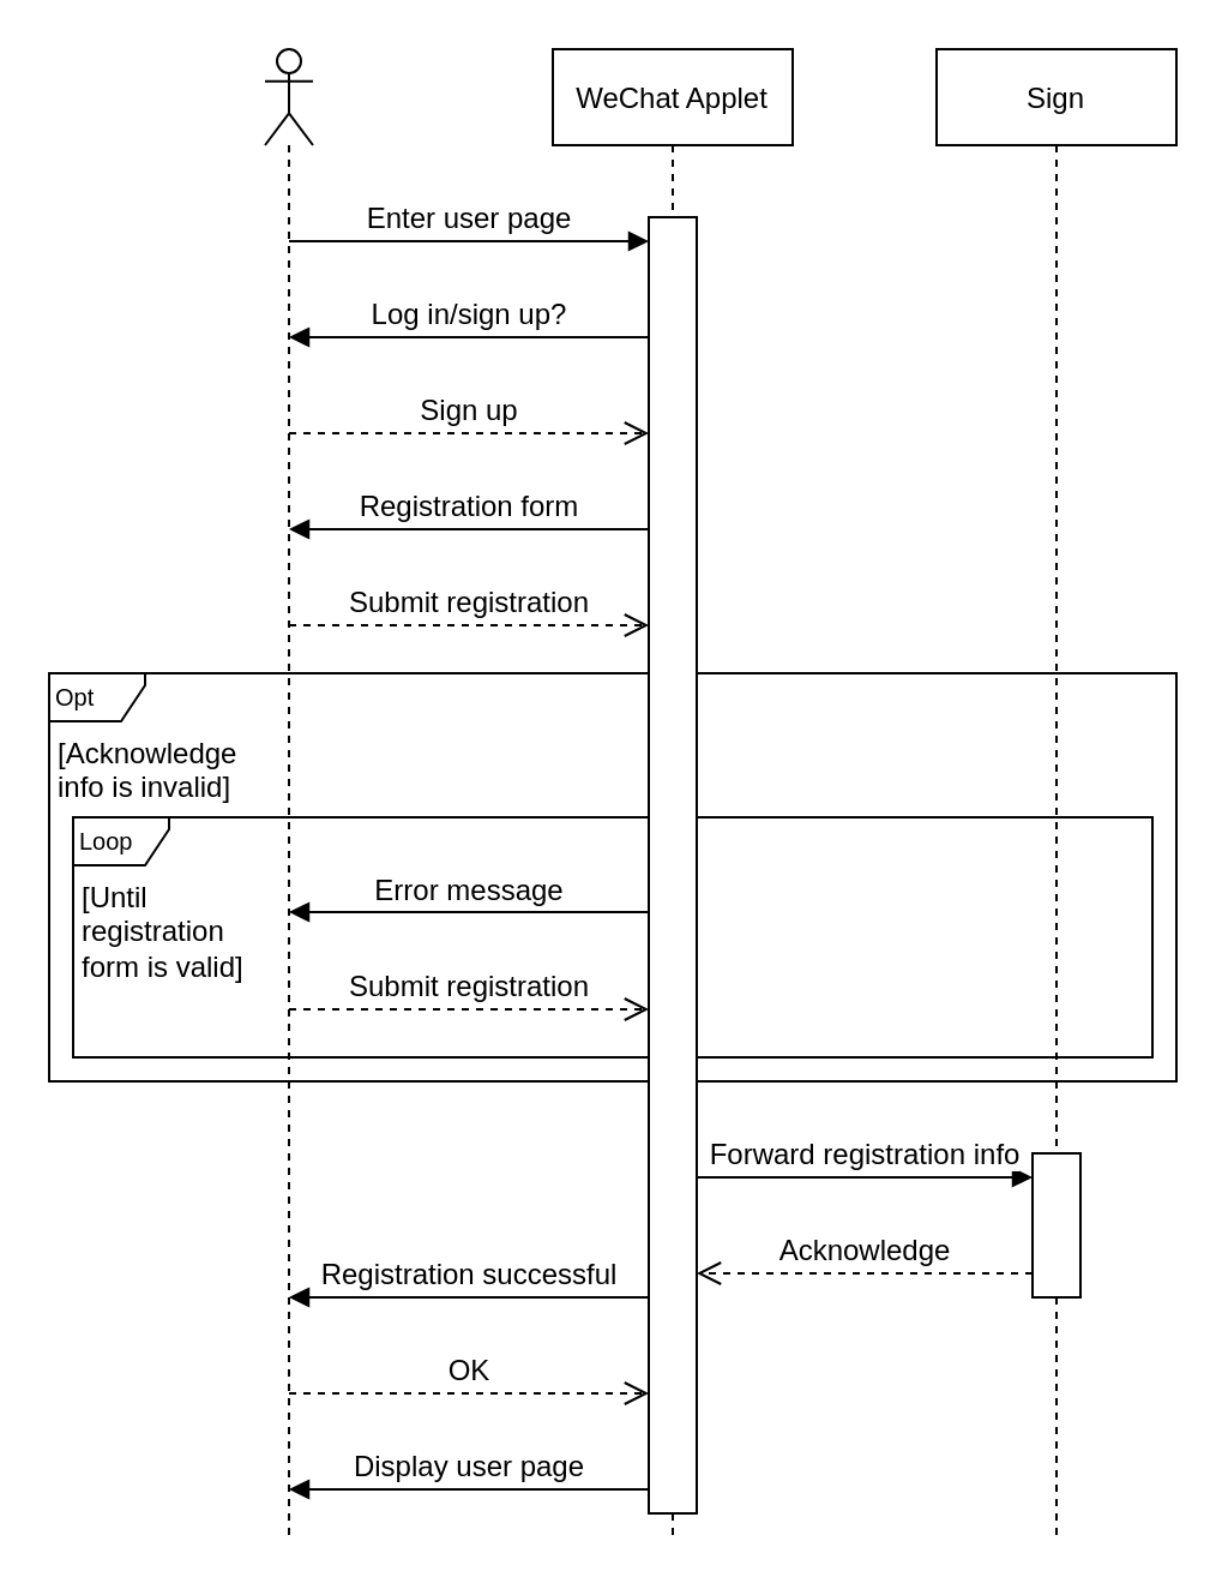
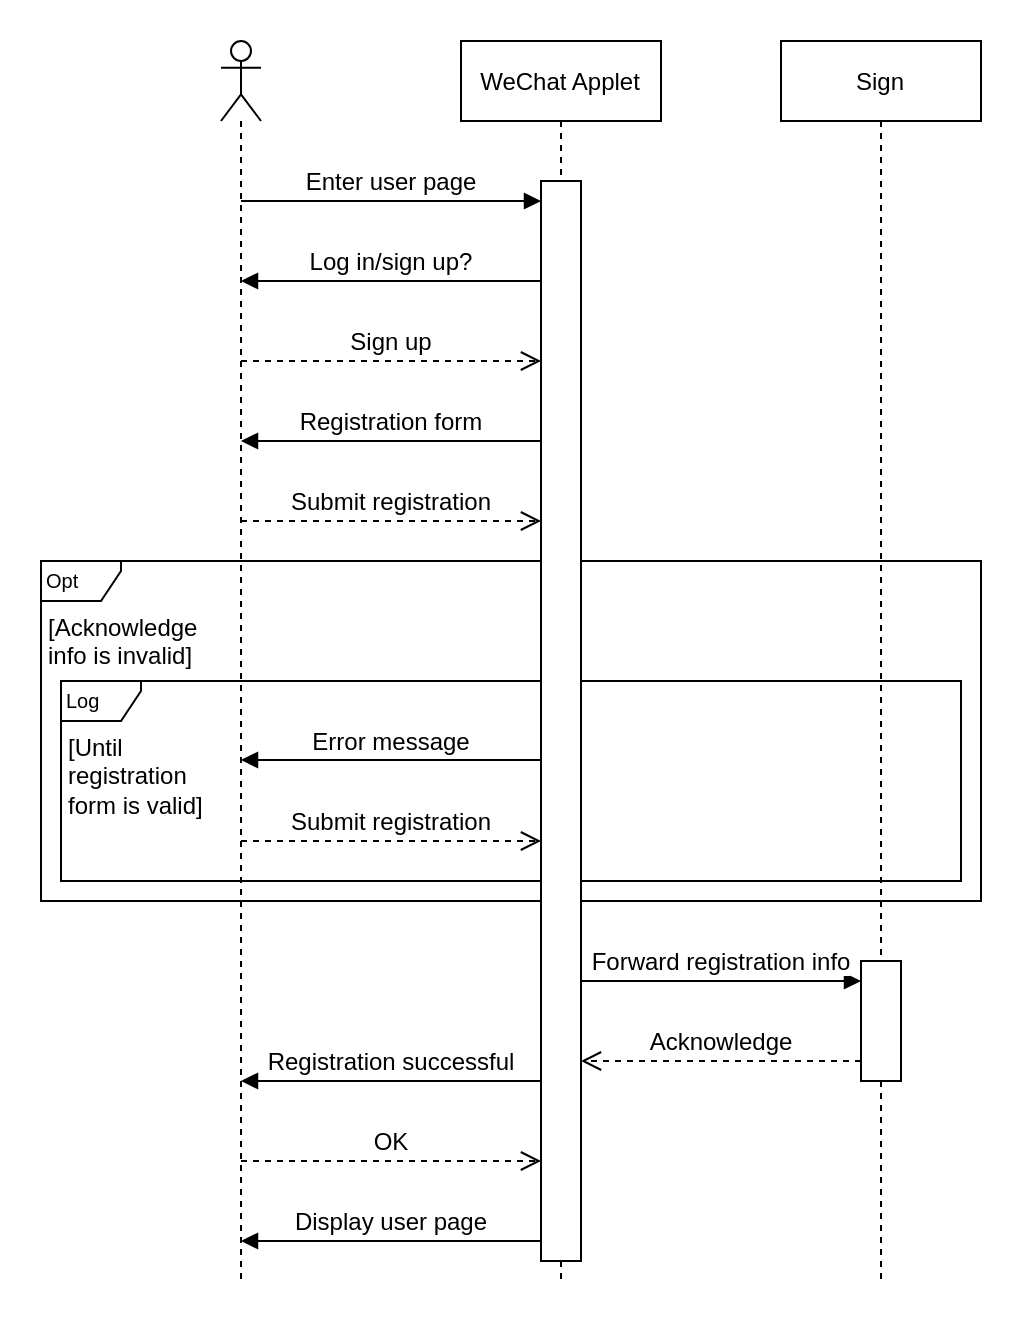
- <mxCell id="5" value="&lt;font style=&quot;font-size: 10px&quot;&gt;Loop&lt;/font&gt;" style="shape=umlFrame;tabWidth=110;tabHeight=30;tabPosition=left;html=1;boundedLbl=1;labelInHeader=1;width=40;height=20;align=left;spacingLeft=1;container=0;" vertex="1" parent="3"><mxGeometry x="10" y="60" width="450" height="100" as="geometry" /></mxCell>
+ <mxCell id="5" value="&lt;font style=&quot;font-size: 10px&quot;&gt;Log&lt;/font&gt;" style="shape=umlFrame;tabWidth=110;tabHeight=30;tabPosition=left;html=1;boundedLbl=1;labelInHeader=1;width=40;height=20;align=left;spacingLeft=1;container=0;" vertex="1" parent="3"><mxGeometry x="10" y="60" width="450" height="100" as="geometry" /></mxCell>
